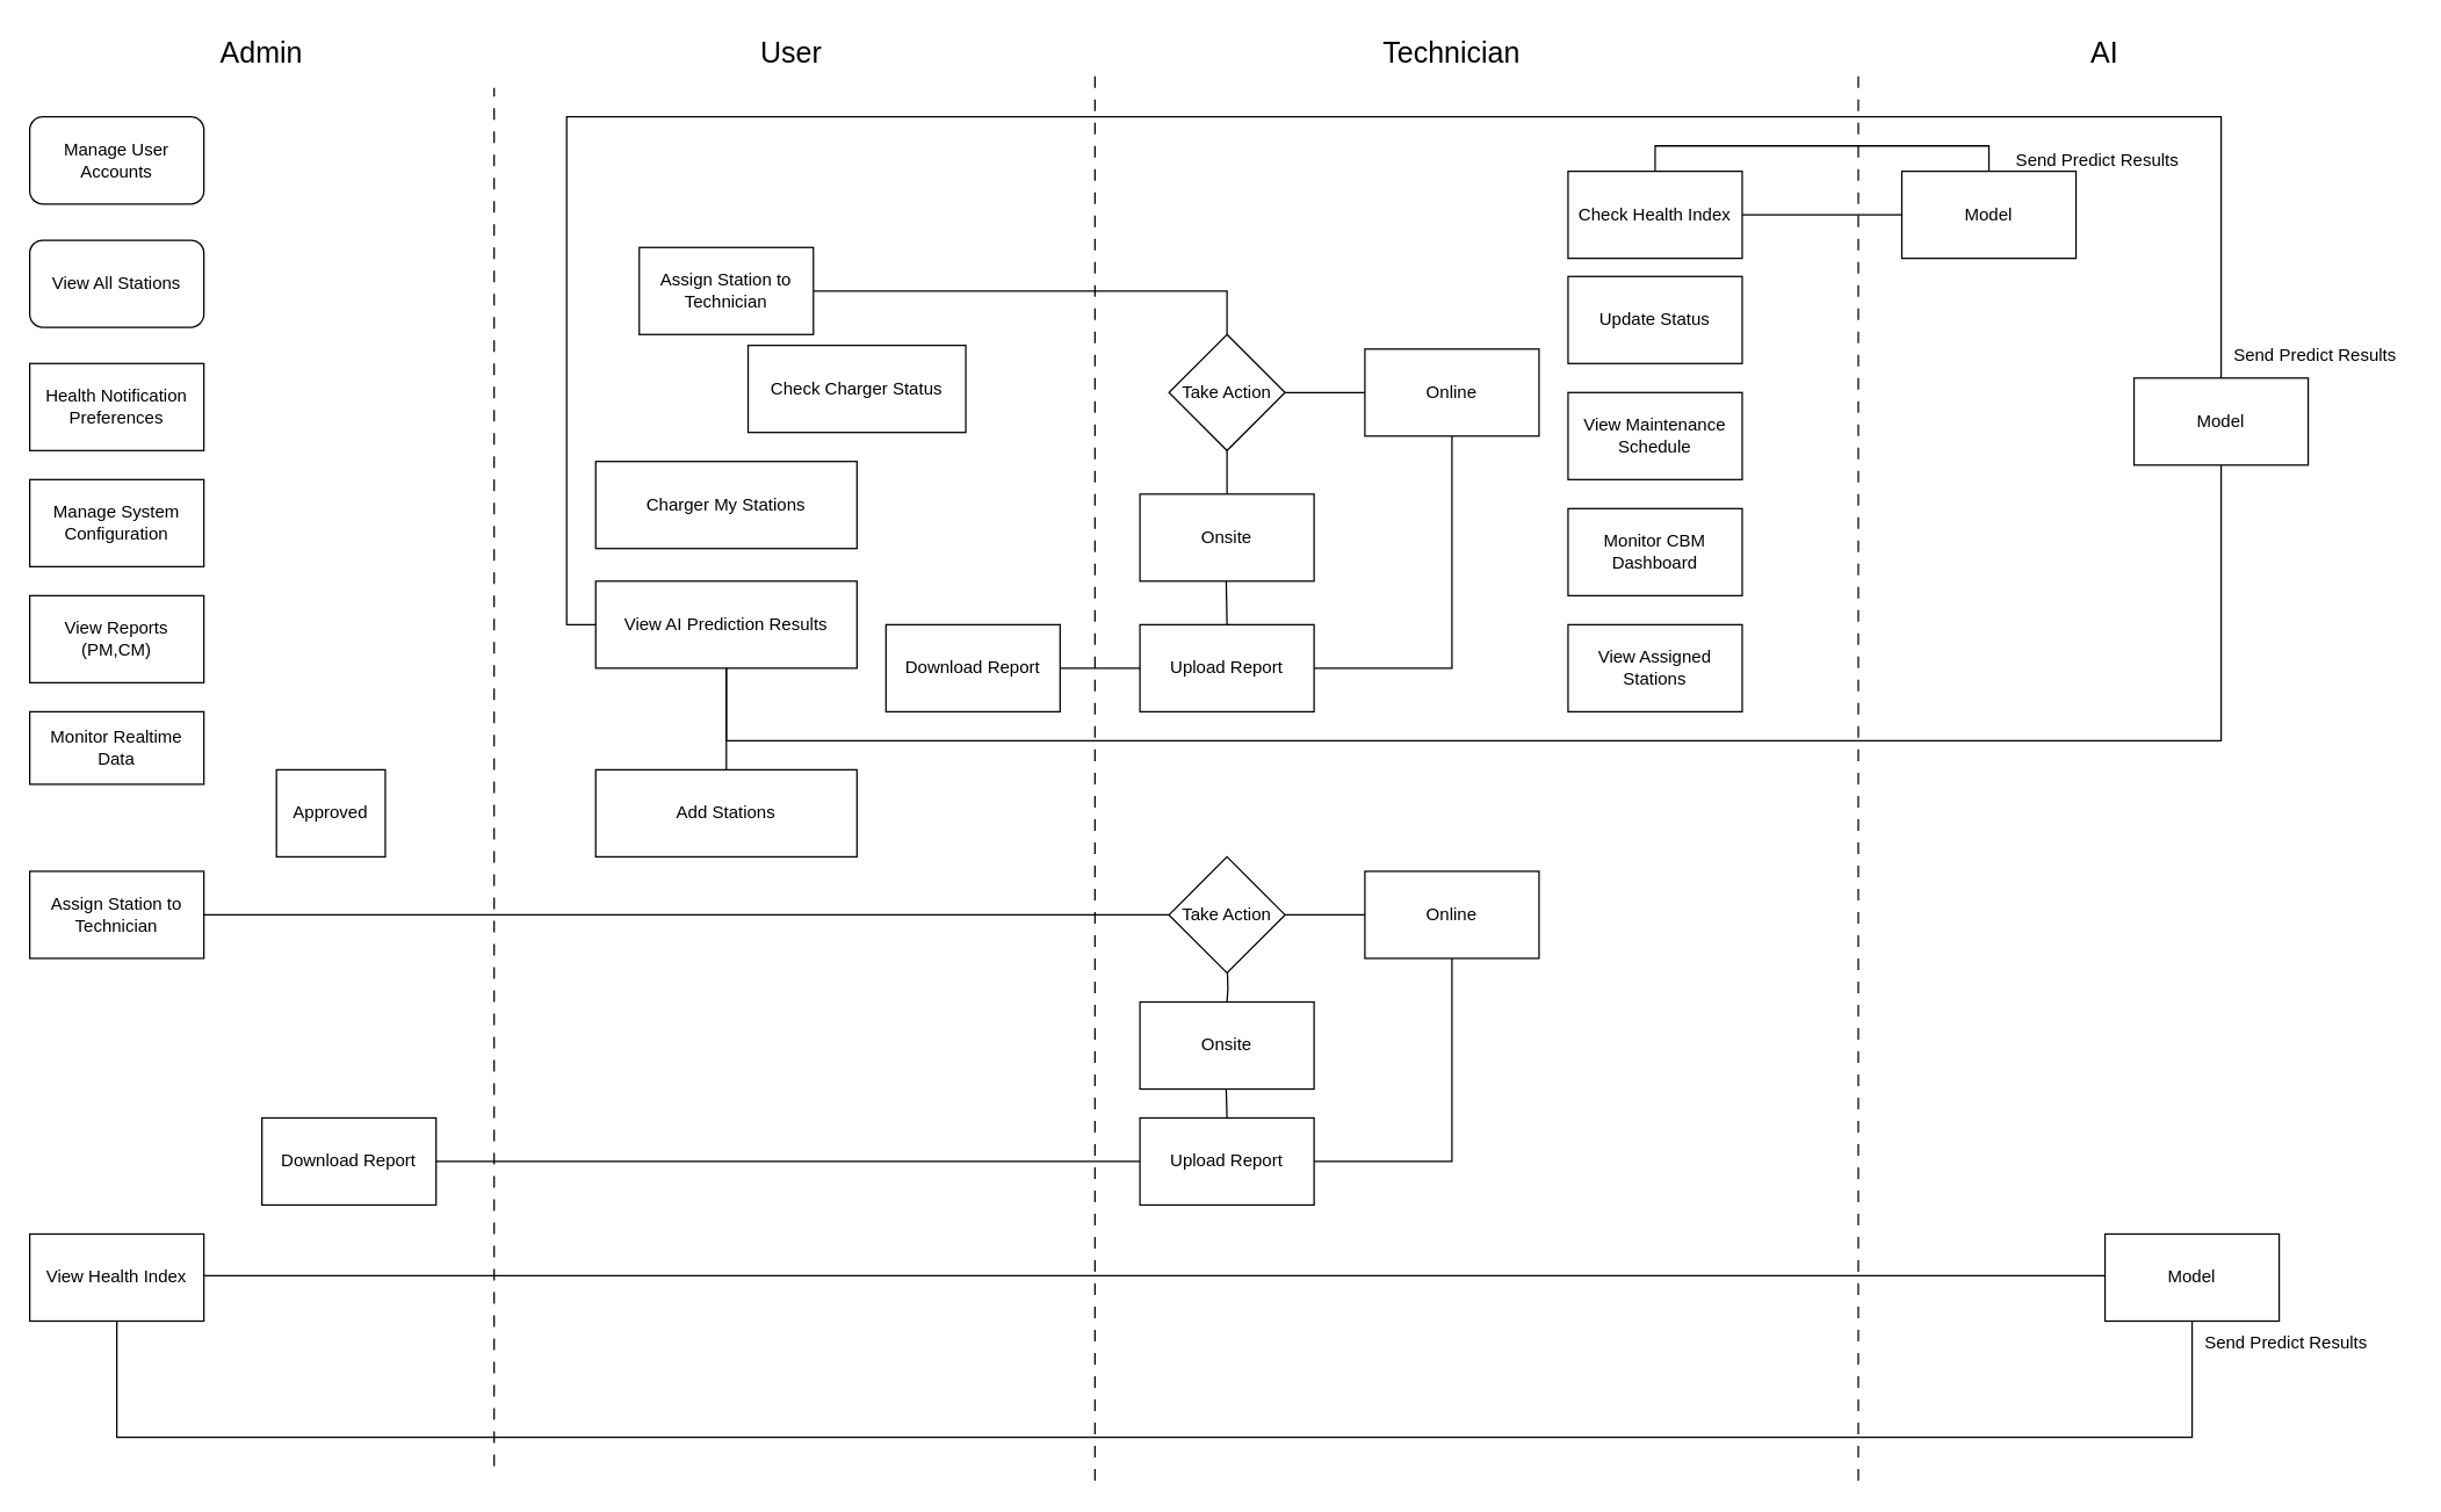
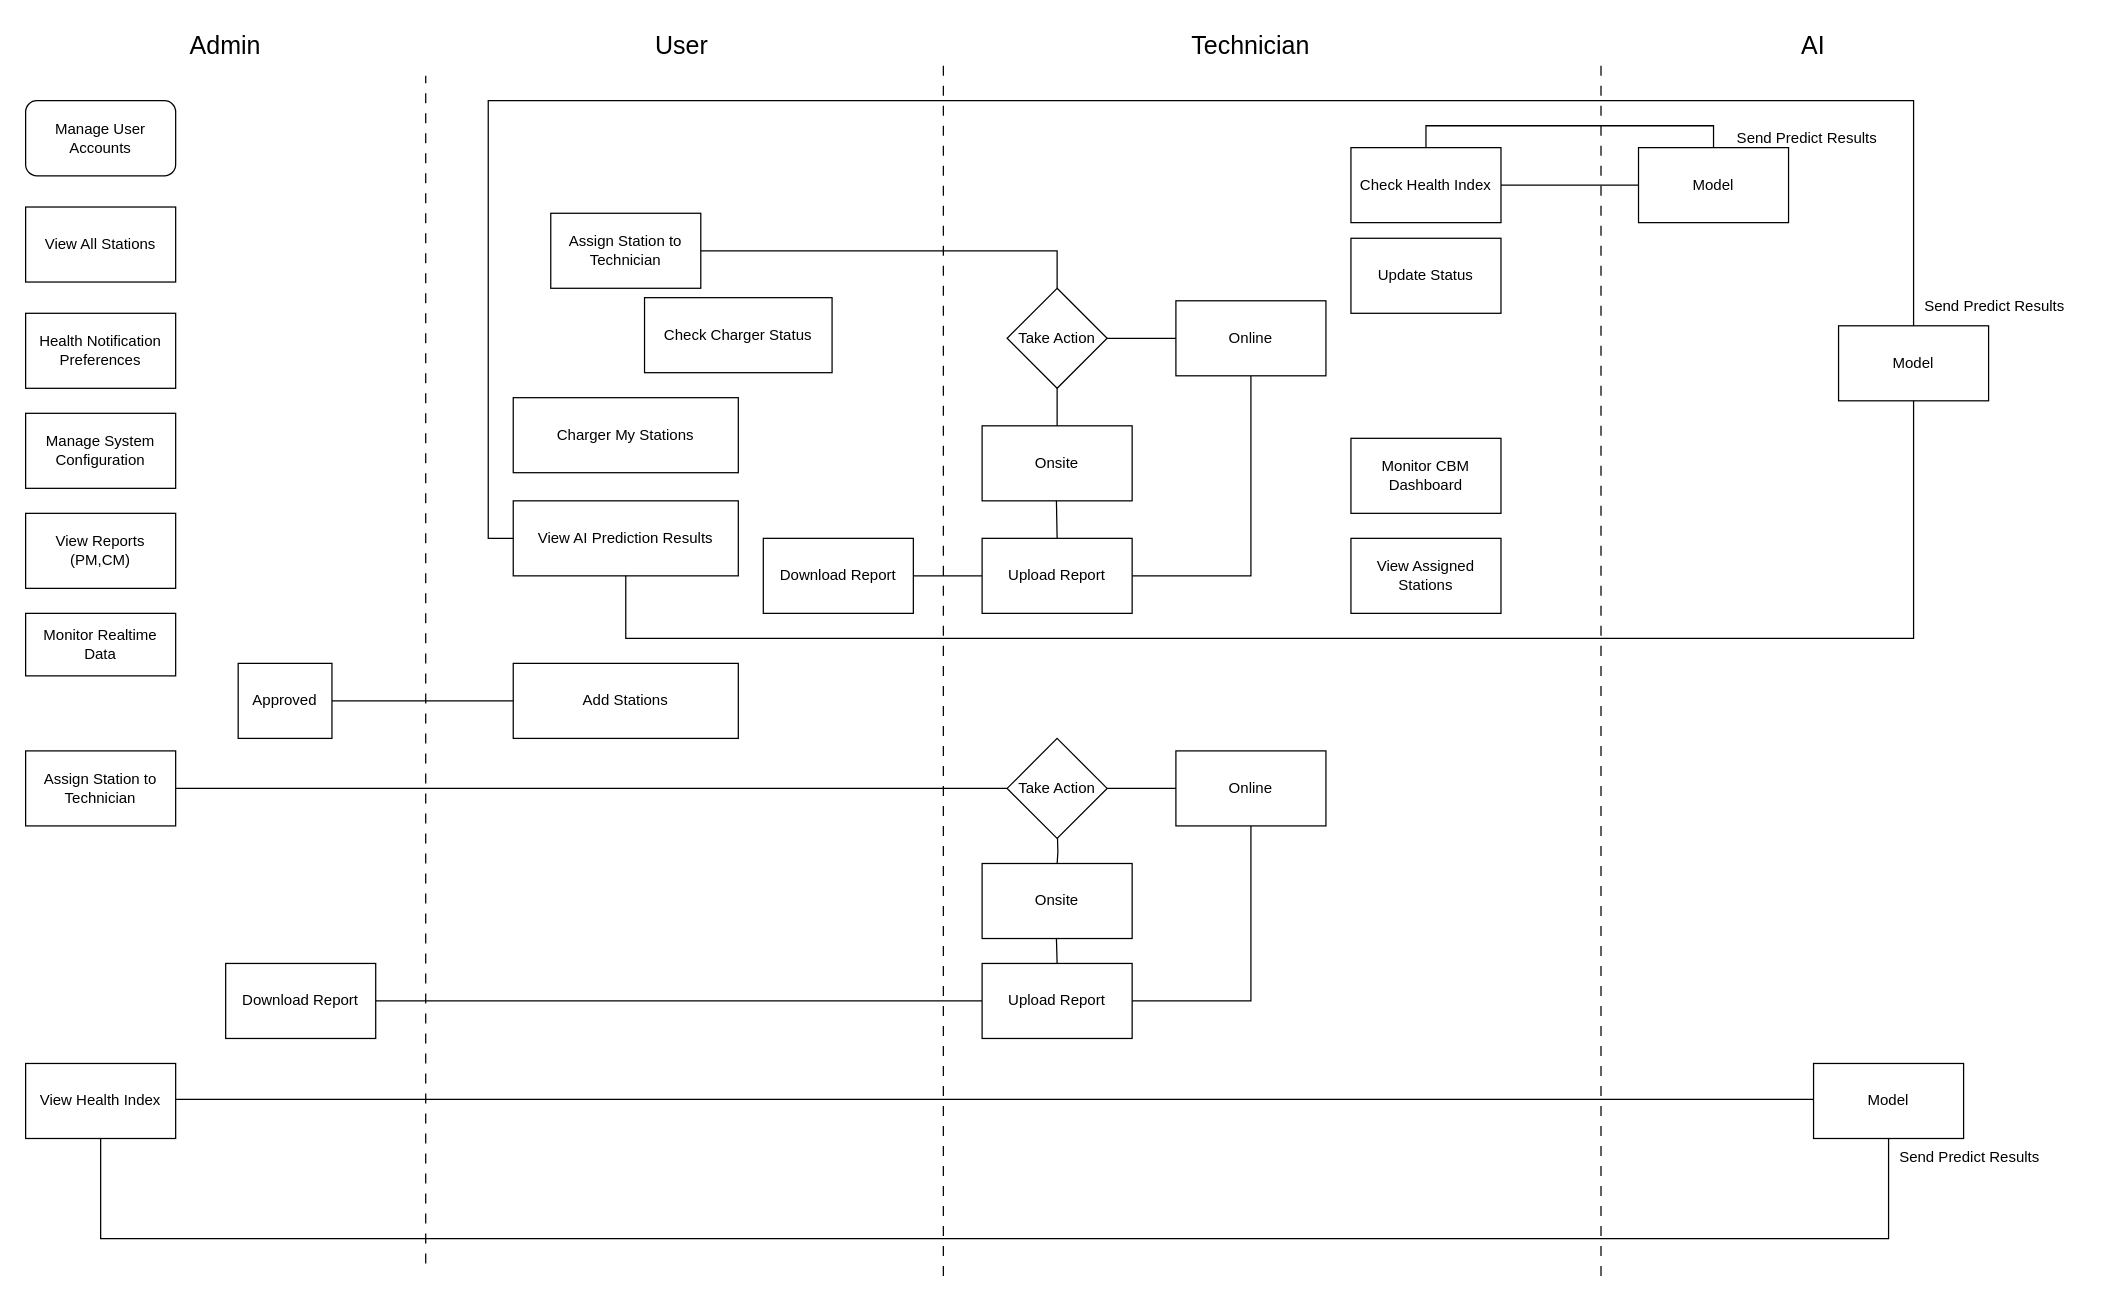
- <mxCell id="38" value="View All Stations" style="whiteSpace=wrap;html=1;rounded=1;" vertex="1" parent="1"><mxGeometry x="20" y="165" width="120" height="60" as="geometry" /></mxCell>
+ <mxCell id="38" value="View All Stations" style="rounded=0;whiteSpace=wrap;html=1;" vertex="1" parent="1"><mxGeometry x="20" y="165" width="120" height="60" as="geometry" /></mxCell>
- <mxCell id="25" value="View Maintenance Schedule" style="whiteSpace=wrap;html=1;rounded=0;" vertex="1" parent="1"><mxGeometry x="1080" y="270" width="120" height="60" as="geometry" /></mxCell>
- <mxCell id="18" value="" style="edgeStyle=orthogonalEdgeStyle;rounded=0;orthogonalLoop=1;jettySize=auto;html=1;endArrow=none;endFill=0;" edge="1" parent="1" source="19" target="16"><mxGeometry relative="1" as="geometry" /></mxCell>
+ <mxCell id="18" value="" style="edgeStyle=orthogonalEdgeStyle;rounded=0;orthogonalLoop=1;jettySize=auto;html=1;endArrow=none;endFill=0;" edge="1" parent="1" source="19" target="58"><mxGeometry relative="1" as="geometry" /></mxCell>
